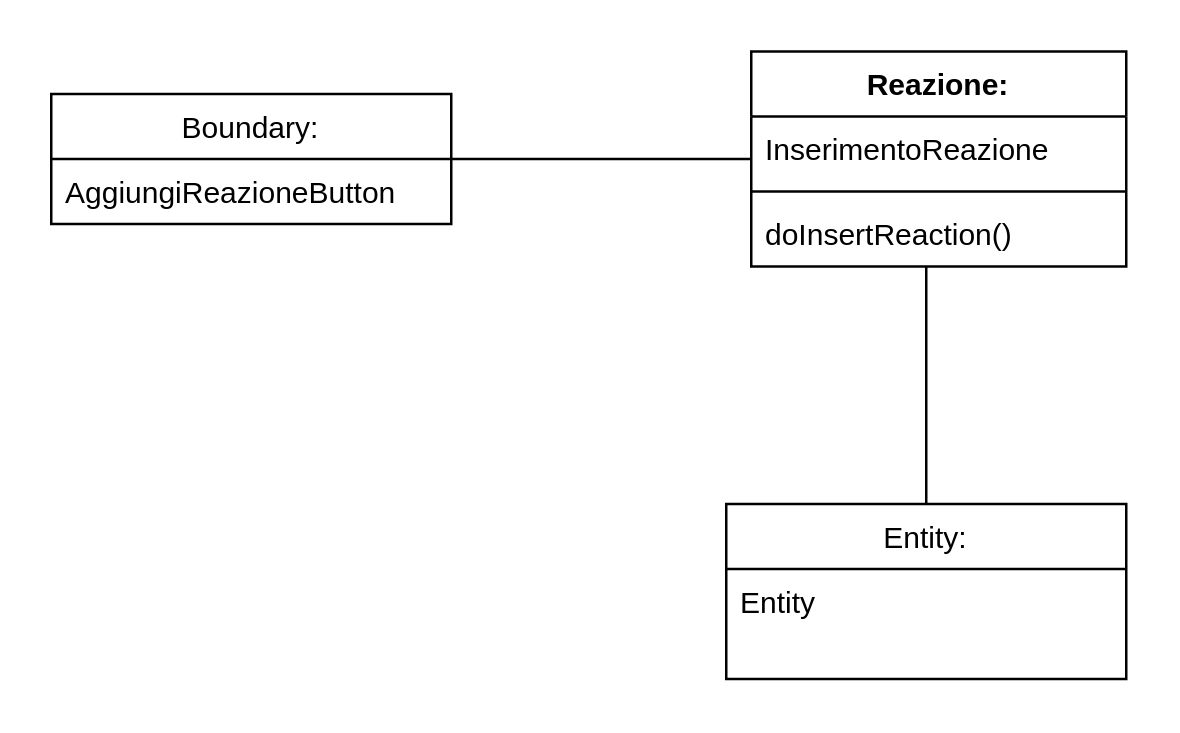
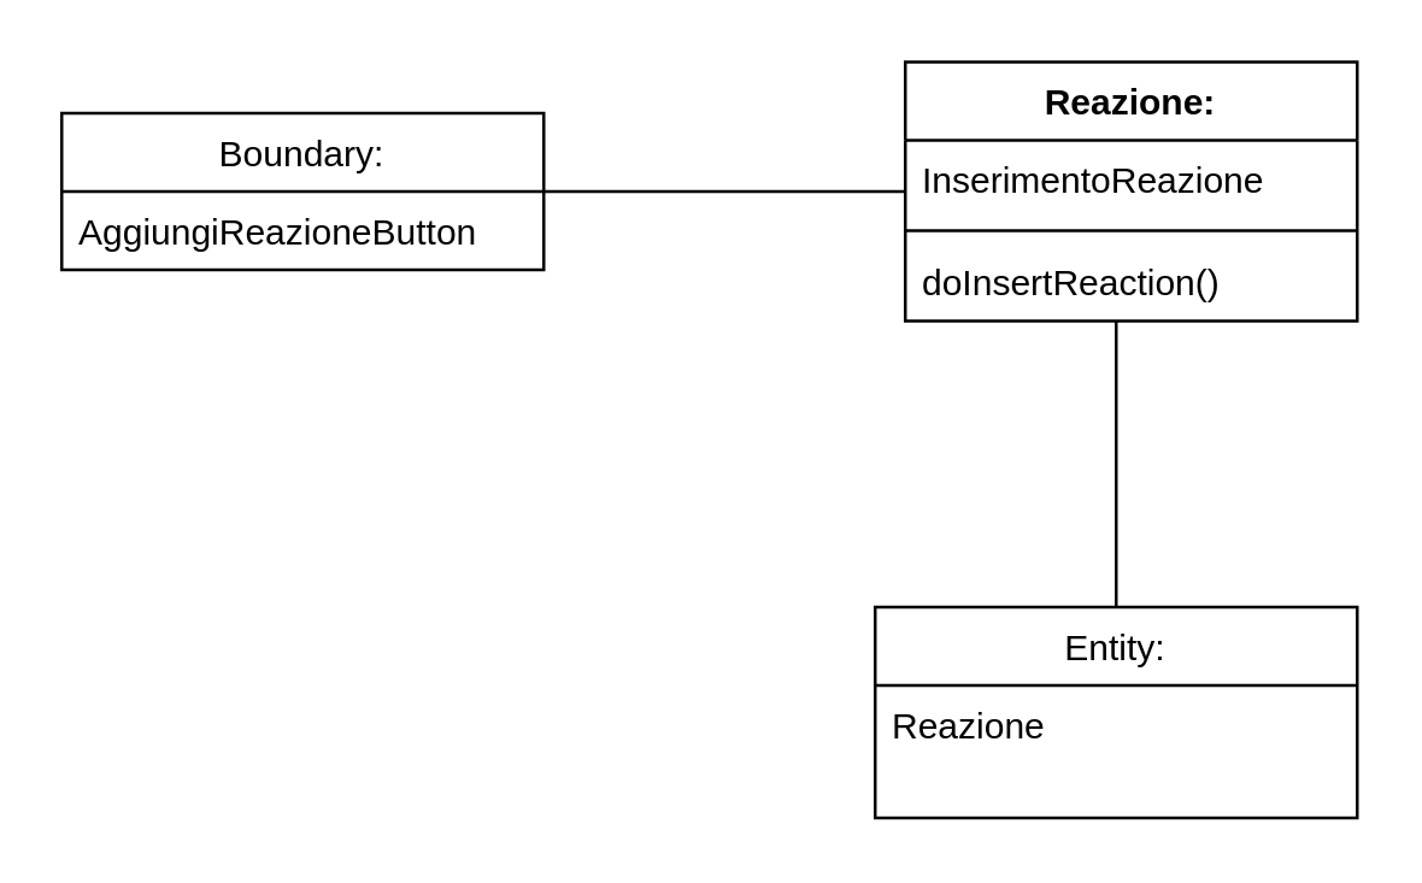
- <mxCell id="5" value="Entity" style="text;strokeColor=none;fillColor=none;align=left;verticalAlign=top;spacingLeft=4;spacingRight=4;overflow=hidden;rotatable=0;points=[[0,0.5],[1,0.5]];portConstraint=eastwest;" vertex="1" parent="4"><mxGeometry y="26" width="160" height="44" as="geometry" /></mxCell>
+ <mxCell id="5" value="Reazione" style="text;strokeColor=none;fillColor=none;align=left;verticalAlign=top;spacingLeft=4;spacingRight=4;overflow=hidden;rotatable=0;points=[[0,0.5],[1,0.5]];portConstraint=eastwest;" vertex="1" parent="4"><mxGeometry y="26" width="160" height="44" as="geometry" /></mxCell>
